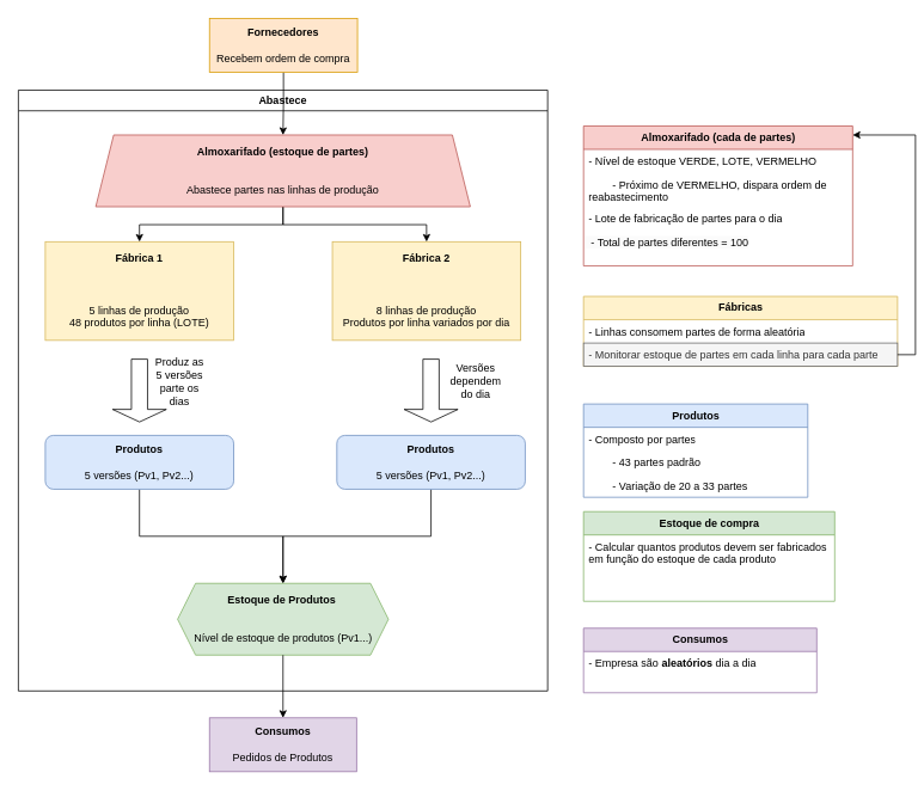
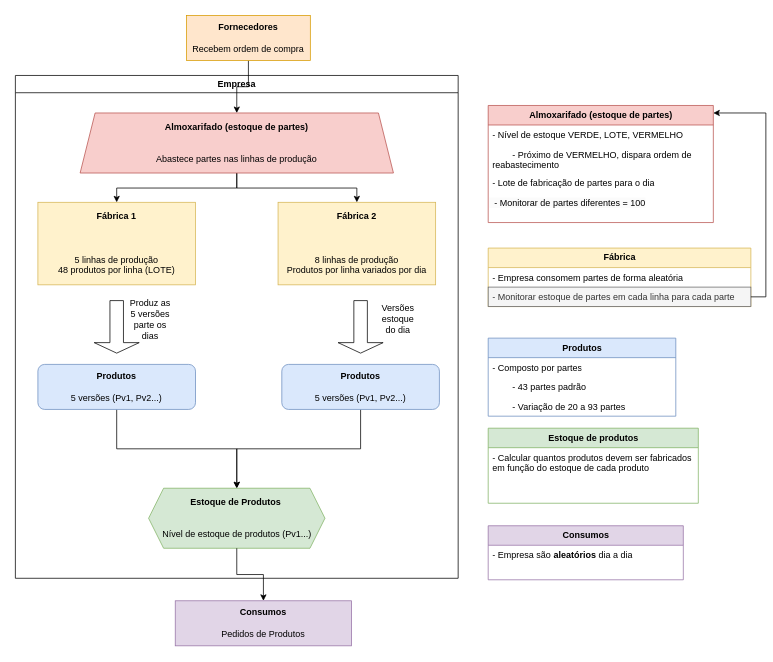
- <mxCell id="40" value="&lt;b&gt;Fornecedores&lt;/b&gt;&lt;div&gt;&lt;br&gt;&lt;/div&gt;&lt;div&gt;Recebem ordem de compra&lt;/div&gt;" style="rounded=0;whiteSpace=wrap;html=1;fillColor=#ffe6cc;strokeColor=#d79b00;" vertex="1" parent="1"><mxGeometry x="233" y="20" width="165" height="60" as="geometry" /></mxCell>
+ <mxCell id="40" value="&lt;b&gt;Fornecedores&lt;/b&gt;&lt;div&gt;&lt;br&gt;&lt;/div&gt;&lt;div&gt;Recebem ordem de compra&lt;/div&gt;" style="rounded=0;whiteSpace=wrap;html=1;fillColor=#ffe6cc;strokeColor=#d79b00;" vertex="1" parent="1"><mxGeometry x="248" y="20" width="165" height="60" as="geometry" /></mxCell>
- <mxCell id="2" value="Abastece" style="swimlane;" vertex="1" parent="1"><mxGeometry x="20" y="100" width="590" height="670" as="geometry"><mxRectangle x="130" y="140" width="90" height="30" as="alternateBounds" /></mxGeometry></mxCell>
+ <mxCell id="2" value="Empresa" style="swimlane;" vertex="1" parent="1"><mxGeometry x="20" y="100" width="590" height="670" as="geometry"><mxRectangle x="130" y="140" width="90" height="30" as="alternateBounds" /></mxGeometry></mxCell>
- <mxCell id="28" value="&lt;b&gt;Almoxarifado (cada de partes)&lt;/b&gt;" style="swimlane;fontStyle=0;childLayout=stackLayout;horizontal=1;startSize=26;fillColor=#f8cecc;horizontalStack=0;resizeParent=1;resizeParentMax=0;resizeLast=0;collapsible=1;marginBottom=0;html=1;strokeColor=#b85450;rounded=0;" vertex="1" parent="1"><mxGeometry x="650" y="140" width="300" height="156" as="geometry"><mxRectangle x="40" y="680" width="90" height="30" as="alternateBounds" /></mxGeometry></mxCell>
+ <mxCell id="28" value="&lt;b&gt;Almoxarifado (estoque de partes)&lt;/b&gt;" style="swimlane;fontStyle=0;childLayout=stackLayout;horizontal=1;startSize=26;fillColor=#f8cecc;horizontalStack=0;resizeParent=1;resizeParentMax=0;resizeLast=0;collapsible=1;marginBottom=0;html=1;strokeColor=#b85450;rounded=0;" vertex="1" parent="1"><mxGeometry x="650" y="140" width="300" height="156" as="geometry"><mxRectangle x="40" y="680" width="90" height="30" as="alternateBounds" /></mxGeometry></mxCell>
- <mxCell id="32" value="&lt;span style=&quot;color: rgb(0, 0, 0); font-family: Helvetica; font-size: 12px; font-style: normal; font-variant-ligatures: normal; font-variant-caps: normal; font-weight: 400; letter-spacing: normal; orphans: 2; text-align: left; text-indent: 0px; text-transform: none; widows: 2; word-spacing: 0px; -webkit-text-stroke-width: 0px; white-space: nowrap; background-color: rgb(251, 251, 251); text-decoration-thickness: initial; text-decoration-style: initial; text-decoration-color: initial; display: inline !important; float: none;&quot;&gt;&amp;nbsp; - Total de partes diferentes = 100&lt;/span&gt;" style="text;whiteSpace=wrap;html=1;" vertex="1" parent="28"><mxGeometry y="116" width="300" height="40" as="geometry" /></mxCell>
+ <mxCell id="32" value="&lt;span style=&quot;color: rgb(0, 0, 0); font-family: Helvetica; font-size: 12px; font-style: normal; font-variant-ligatures: normal; font-variant-caps: normal; font-weight: 400; letter-spacing: normal; orphans: 2; text-align: left; text-indent: 0px; text-transform: none; widows: 2; word-spacing: 0px; -webkit-text-stroke-width: 0px; white-space: nowrap; background-color: rgb(251, 251, 251); text-decoration-thickness: initial; text-decoration-style: initial; text-decoration-color: initial; display: inline !important; float: none;&quot;&gt;&amp;nbsp; - Monitorar de partes diferentes = 100&lt;/span&gt;" style="text;whiteSpace=wrap;html=1;" vertex="1" parent="28"><mxGeometry y="116" width="300" height="40" as="geometry" /></mxCell>
- <mxCell id="21" value="&lt;b&gt;Fábricas&lt;/b&gt;" style="swimlane;fontStyle=0;childLayout=stackLayout;horizontal=1;startSize=26;fillColor=#fff2cc;horizontalStack=0;resizeParent=1;resizeParentMax=0;resizeLast=0;collapsible=1;marginBottom=0;html=1;strokeColor=#d6b656;rounded=0;" vertex="1" parent="1"><mxGeometry x="650" y="330" width="350" height="78" as="geometry"><mxRectangle x="40" y="680" width="90" height="30" as="alternateBounds" /></mxGeometry></mxCell>
+ <mxCell id="21" value="&lt;b&gt;Fábrica&lt;/b&gt;" style="swimlane;fontStyle=0;childLayout=stackLayout;horizontal=1;startSize=26;fillColor=#fff2cc;horizontalStack=0;resizeParent=1;resizeParentMax=0;resizeLast=0;collapsible=1;marginBottom=0;html=1;strokeColor=#d6b656;rounded=0;" vertex="1" parent="1"><mxGeometry x="650" y="330" width="350" height="78" as="geometry"><mxRectangle x="40" y="680" width="90" height="30" as="alternateBounds" /></mxGeometry></mxCell>
- <mxCell id="22" value="- Linhas consomem partes de forma aleatória" style="text;strokeColor=none;fillColor=none;align=left;verticalAlign=top;spacingLeft=4;spacingRight=4;overflow=hidden;rotatable=0;points=[[0,0.5],[1,0.5]];portConstraint=eastwest;whiteSpace=wrap;html=1;" vertex="1" parent="21"><mxGeometry y="26" width="350" height="26" as="geometry" /></mxCell>
+ <mxCell id="22" value="- Empresa consomem partes de forma aleatória" style="text;strokeColor=none;fillColor=none;align=left;verticalAlign=top;spacingLeft=4;spacingRight=4;overflow=hidden;rotatable=0;points=[[0,0.5],[1,0.5]];portConstraint=eastwest;whiteSpace=wrap;html=1;" vertex="1" parent="21"><mxGeometry y="26" width="350" height="26" as="geometry" /></mxCell>
- <mxCell id="12" value="Versões dependem do dia" style="text;html=1;align=center;verticalAlign=middle;whiteSpace=wrap;rounded=0;" vertex="1" parent="2"><mxGeometry x="480" y="310" width="60" height="30" as="geometry" /></mxCell>
+ <mxCell id="12" value="Versões estoque do dia" style="text;html=1;align=center;verticalAlign=middle;whiteSpace=wrap;rounded=0;" vertex="1" parent="2"><mxGeometry x="480" y="310" width="60" height="30" as="geometry" /></mxCell>
- <mxCell id="20" value="&lt;span style=&quot;white-space: pre;&quot;&gt;&#09;&lt;/span&gt;- Variação de 20 a 33 partes" style="text;strokeColor=none;fillColor=none;align=left;verticalAlign=top;spacingLeft=4;spacingRight=4;overflow=hidden;rotatable=0;points=[[0,0.5],[1,0.5]];portConstraint=eastwest;whiteSpace=wrap;html=1;" vertex="1" parent="17"><mxGeometry y="78" width="250" height="26" as="geometry" /></mxCell>
+ <mxCell id="20" value="&lt;span style=&quot;white-space: pre;&quot;&gt;&#09;&lt;/span&gt;- Variação de 20 a 93 partes" style="text;strokeColor=none;fillColor=none;align=left;verticalAlign=top;spacingLeft=4;spacingRight=4;overflow=hidden;rotatable=0;points=[[0,0.5],[1,0.5]];portConstraint=eastwest;whiteSpace=wrap;html=1;" vertex="1" parent="17"><mxGeometry y="78" width="250" height="26" as="geometry" /></mxCell>
- <mxCell id="25" value="&lt;b&gt;Estoque de compra&lt;/b&gt;" style="swimlane;fontStyle=0;childLayout=stackLayout;horizontal=1;startSize=26;fillColor=#d5e8d4;horizontalStack=0;resizeParent=1;resizeParentMax=0;resizeLast=0;collapsible=1;marginBottom=0;html=1;strokeColor=#82b366;rounded=0;" vertex="1" parent="1"><mxGeometry x="650" y="570" width="280" height="100" as="geometry"><mxRectangle x="40" y="680" width="90" height="30" as="alternateBounds" /></mxGeometry></mxCell>
+ <mxCell id="25" value="&lt;b&gt;Estoque de produtos&lt;/b&gt;" style="swimlane;fontStyle=0;childLayout=stackLayout;horizontal=1;startSize=26;fillColor=#d5e8d4;horizontalStack=0;resizeParent=1;resizeParentMax=0;resizeLast=0;collapsible=1;marginBottom=0;html=1;strokeColor=#82b366;rounded=0;" vertex="1" parent="1"><mxGeometry x="650" y="570" width="280" height="100" as="geometry"><mxRectangle x="40" y="680" width="90" height="30" as="alternateBounds" /></mxGeometry></mxCell>
- <mxCell id="27" value="&lt;b&gt;Consumos&lt;/b&gt;&lt;div&gt;&lt;br&gt;&lt;/div&gt;&lt;div&gt;Pedidos de Produtos&lt;/div&gt;" style="rounded=0;whiteSpace=wrap;html=1;fillColor=#e1d5e7;strokeColor=#9673a6;" vertex="1" parent="1"><mxGeometry x="233" y="800" width="164" height="60" as="geometry" /></mxCell>
+ <mxCell id="27" value="&lt;b&gt;Consumos&lt;/b&gt;&lt;div&gt;&lt;br&gt;&lt;/div&gt;&lt;div&gt;Pedidos de Produtos&lt;/div&gt;" style="rounded=0;whiteSpace=wrap;html=1;fillColor=#e1d5e7;strokeColor=#9673a6;" vertex="1" parent="1"><mxGeometry x="233" y="800" width="235" height="60" as="geometry" /></mxCell>
